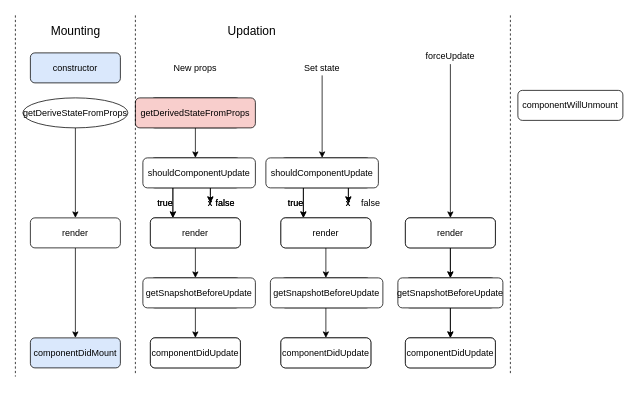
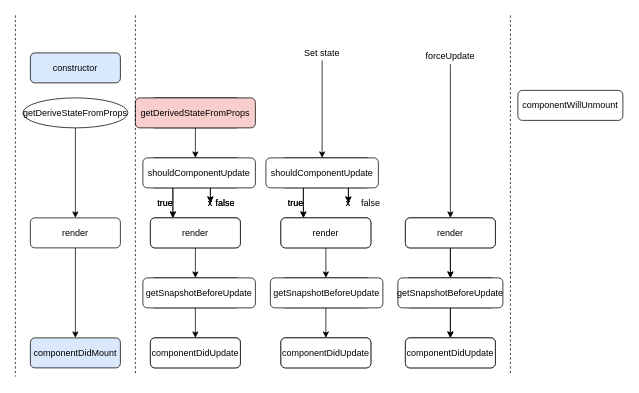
- <mxCell id="28" value="&lt;font style=&quot;font-size: 16px&quot;&gt;Mounting&lt;/font&gt;" style="text;html=1;align=center;verticalAlign=middle;resizable=0;points=[];autosize=1;" parent="1" vertex="1"><mxGeometry x="60" y="30" width="80" height="20" as="geometry" /></mxCell>
- <mxCell id="33" value="&lt;font style=&quot;font-size: 16px&quot;&gt;Updation&lt;/font&gt;" style="text;html=1;align=center;verticalAlign=middle;resizable=0;points=[];autosize=1;" parent="1" vertex="1"><mxGeometry x="295" y="30" width="80" height="20" as="geometry" /></mxCell>
- <mxCell id="25" value="New props" style="text;html=1;strokeColor=none;fillColor=none;align=center;verticalAlign=middle;whiteSpace=wrap;rounded=0;" parent="1" vertex="1"><mxGeometry x="225" y="80" width="70" height="20" as="geometry" /></mxCell>
- <mxCell id="27" value="Set state" style="text;html=1;strokeColor=none;fillColor=none;align=center;verticalAlign=middle;whiteSpace=wrap;rounded=0;" parent="1" vertex="1"><mxGeometry x="399" y="80" width="60" height="20" as="geometry" /></mxCell>
+ <mxCell id="27" value="Set state" style="text;html=1;strokeColor=none;fillColor=none;align=center;verticalAlign=middle;whiteSpace=wrap;rounded=0;" parent="1" vertex="1"><mxGeometry x="399" y="60" width="60" height="20" as="geometry" /></mxCell>
